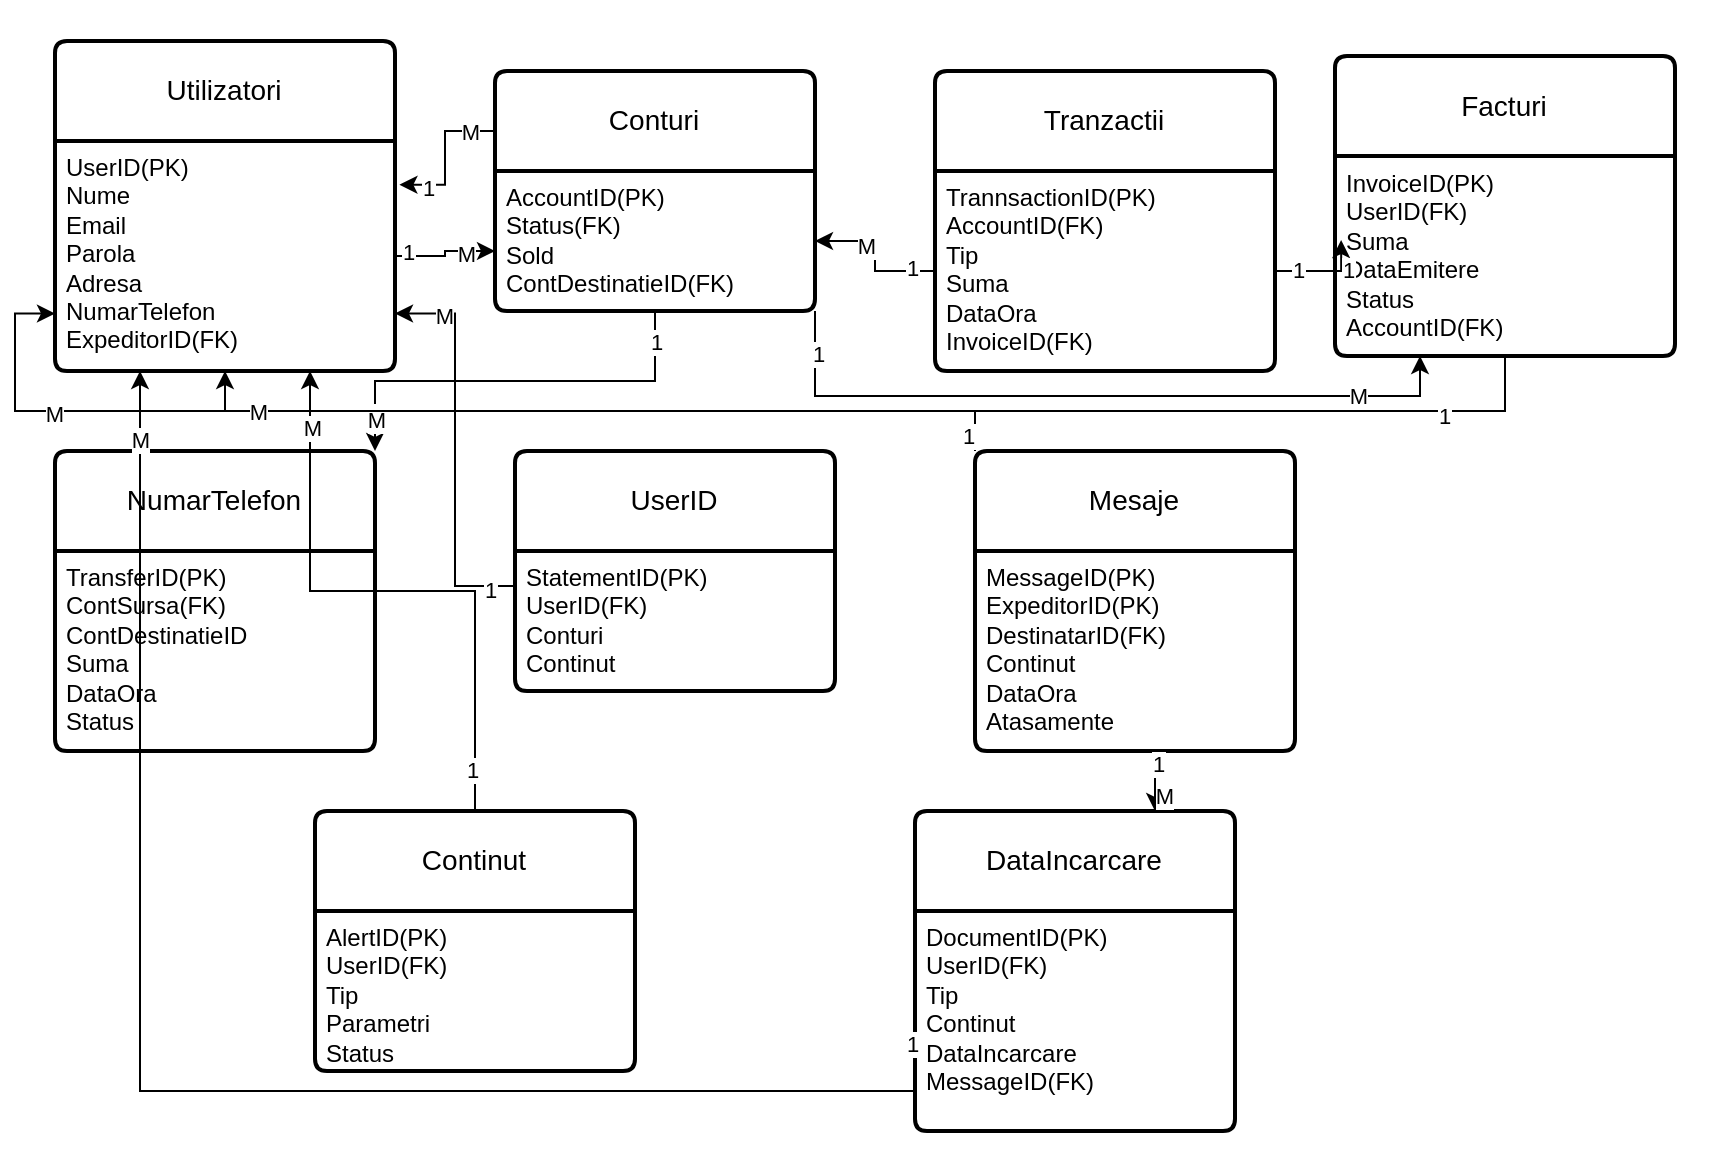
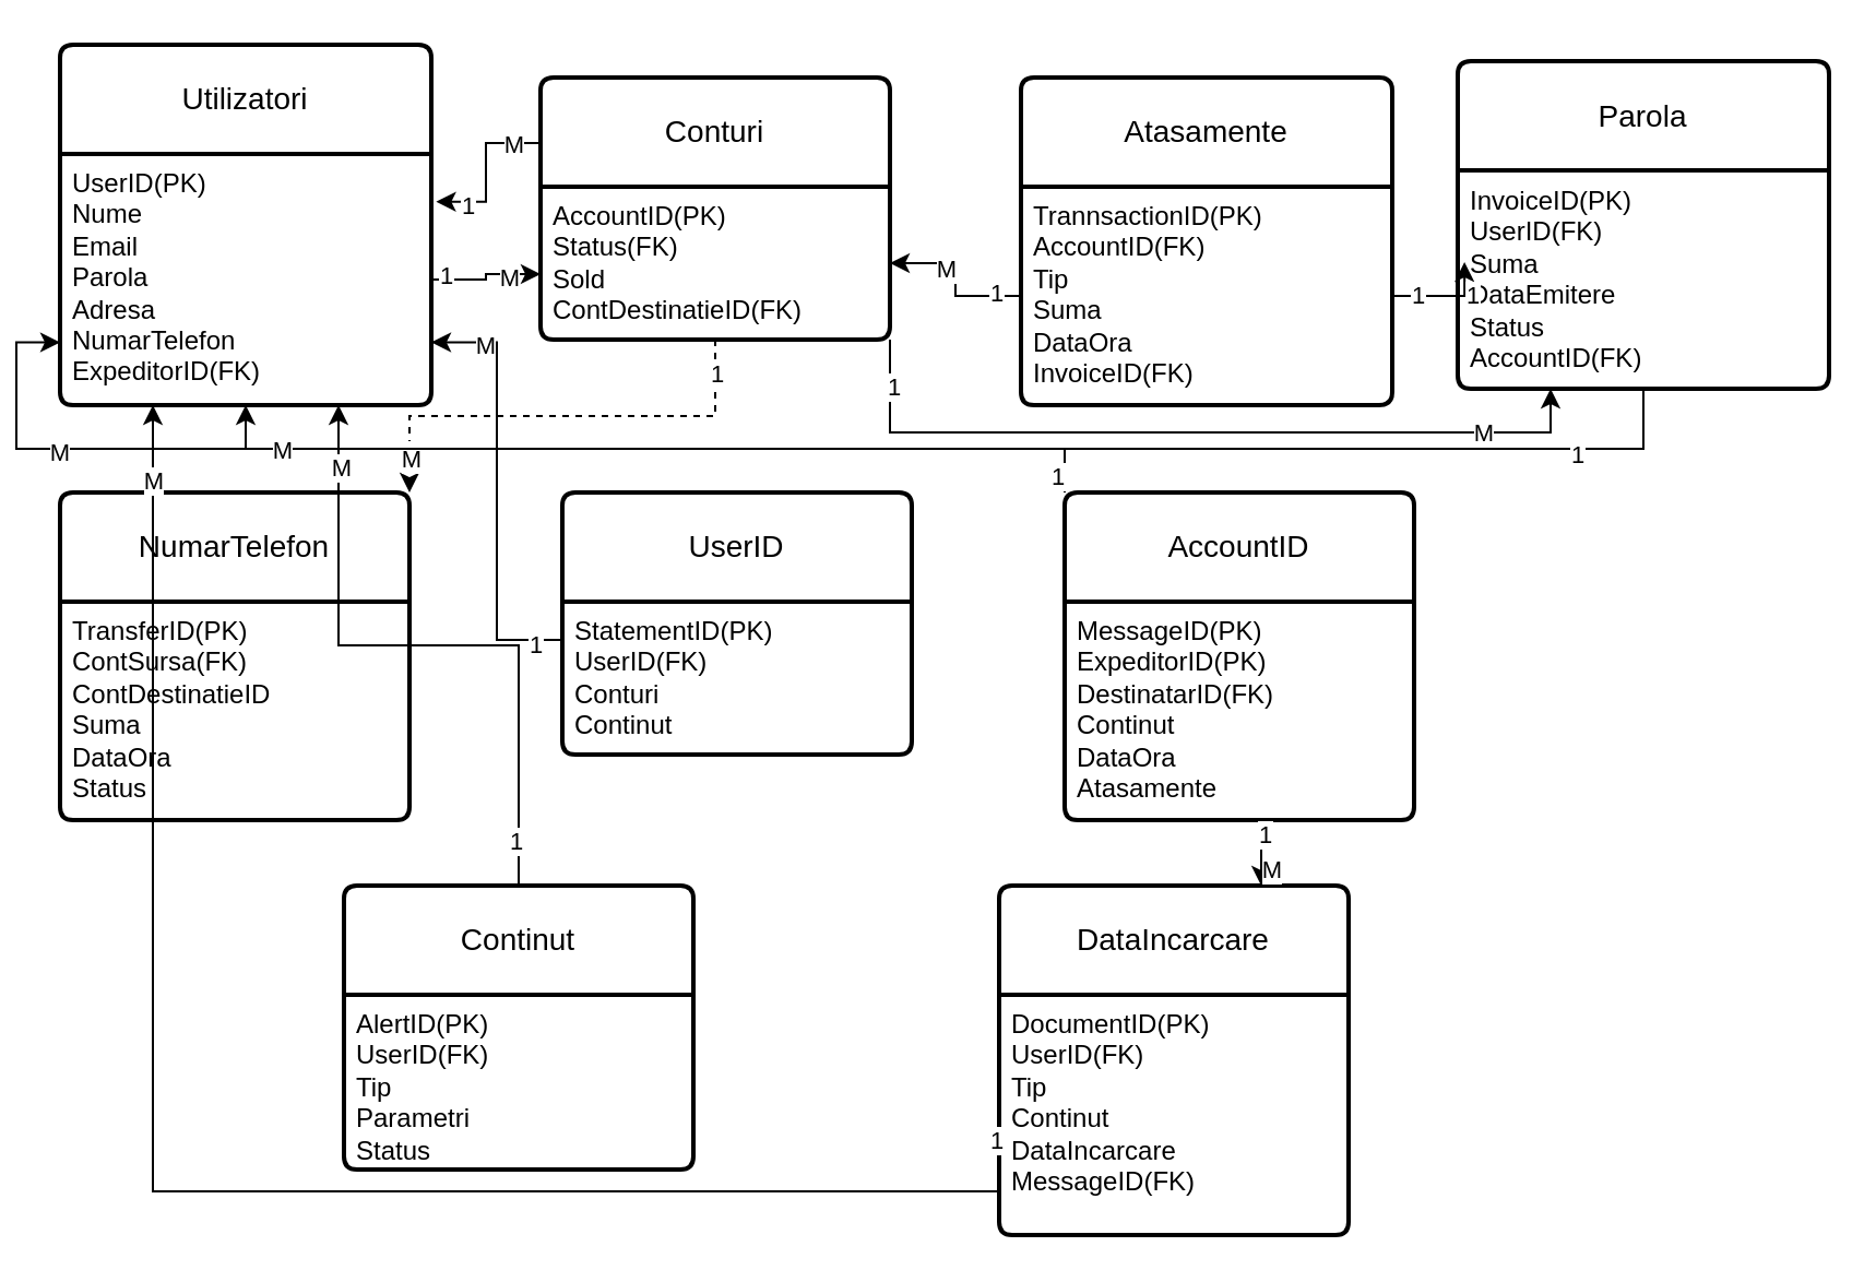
- <mxCell id="8" value="Facturi" style="swimlane;childLayout=stackLayout;horizontal=1;startSize=50;horizontalStack=0;rounded=1;fontSize=14;fontStyle=0;strokeWidth=2;resizeParent=0;resizeLast=1;shadow=0;dashed=0;align=center;arcSize=4;whiteSpace=wrap;html=1;" parent="1" vertex="1"><mxGeometry x="660" y="27.5" width="170" height="150" as="geometry" /></mxCell>
+ <mxCell id="8" value="Parola" style="swimlane;childLayout=stackLayout;horizontal=1;startSize=50;horizontalStack=0;rounded=1;fontSize=14;fontStyle=0;strokeWidth=2;resizeParent=0;resizeLast=1;shadow=0;dashed=0;align=center;arcSize=4;whiteSpace=wrap;html=1;" parent="1" vertex="1"><mxGeometry x="660" y="27.5" width="170" height="150" as="geometry" /></mxCell>
- <mxCell id="6" value="Tranzactii" style="swimlane;childLayout=stackLayout;horizontal=1;startSize=50;horizontalStack=0;rounded=1;fontSize=14;fontStyle=0;strokeWidth=2;resizeParent=0;resizeLast=1;shadow=0;dashed=0;align=center;arcSize=4;whiteSpace=wrap;html=1;" parent="1" vertex="1"><mxGeometry x="460" y="35" width="170" height="150" as="geometry" /></mxCell>
+ <mxCell id="6" value="Atasamente" style="swimlane;childLayout=stackLayout;horizontal=1;startSize=50;horizontalStack=0;rounded=1;fontSize=14;fontStyle=0;strokeWidth=2;resizeParent=0;resizeLast=1;shadow=0;dashed=0;align=center;arcSize=4;whiteSpace=wrap;html=1;" parent="1" vertex="1"><mxGeometry x="460" y="35" width="170" height="150" as="geometry" /></mxCell>
- <mxCell id="32" style="edgeStyle=orthogonalEdgeStyle;rounded=0;orthogonalLoop=1;jettySize=auto;html=1;exitX=0.5;exitY=1;exitDx=0;exitDy=0;entryX=1;entryY=0;entryDx=0;entryDy=0;" parent="1" source="5" target="10" edge="1"><mxGeometry relative="1" as="geometry"><Array as="points"><mxPoint x="320" y="190" /><mxPoint x="180" y="190" /></Array></mxGeometry></mxCell>
+ <mxCell id="32" style="edgeStyle=orthogonalEdgeStyle;rounded=0;orthogonalLoop=1;jettySize=auto;html=1;exitX=0.5;exitY=1;exitDx=0;exitDy=0;entryX=1;entryY=0;entryDx=0;entryDy=0;dashed=1;" parent="1" source="5" target="10" edge="1"><mxGeometry relative="1" as="geometry"><Array as="points"><mxPoint x="320" y="190" /><mxPoint x="180" y="190" /></Array></mxGeometry></mxCell>
- <mxCell id="17" value="Mesaje" style="swimlane;childLayout=stackLayout;horizontal=1;startSize=50;horizontalStack=0;rounded=1;fontSize=14;fontStyle=0;strokeWidth=2;resizeParent=0;resizeLast=1;shadow=0;dashed=0;align=center;arcSize=4;whiteSpace=wrap;html=1;" parent="1" vertex="1"><mxGeometry x="480" y="225" width="160" height="150" as="geometry" /></mxCell>
+ <mxCell id="17" value="AccountID" style="swimlane;childLayout=stackLayout;horizontal=1;startSize=50;horizontalStack=0;rounded=1;fontSize=14;fontStyle=0;strokeWidth=2;resizeParent=0;resizeLast=1;shadow=0;dashed=0;align=center;arcSize=4;whiteSpace=wrap;html=1;" parent="1" vertex="1"><mxGeometry x="480" y="225" width="160" height="150" as="geometry" /></mxCell>
